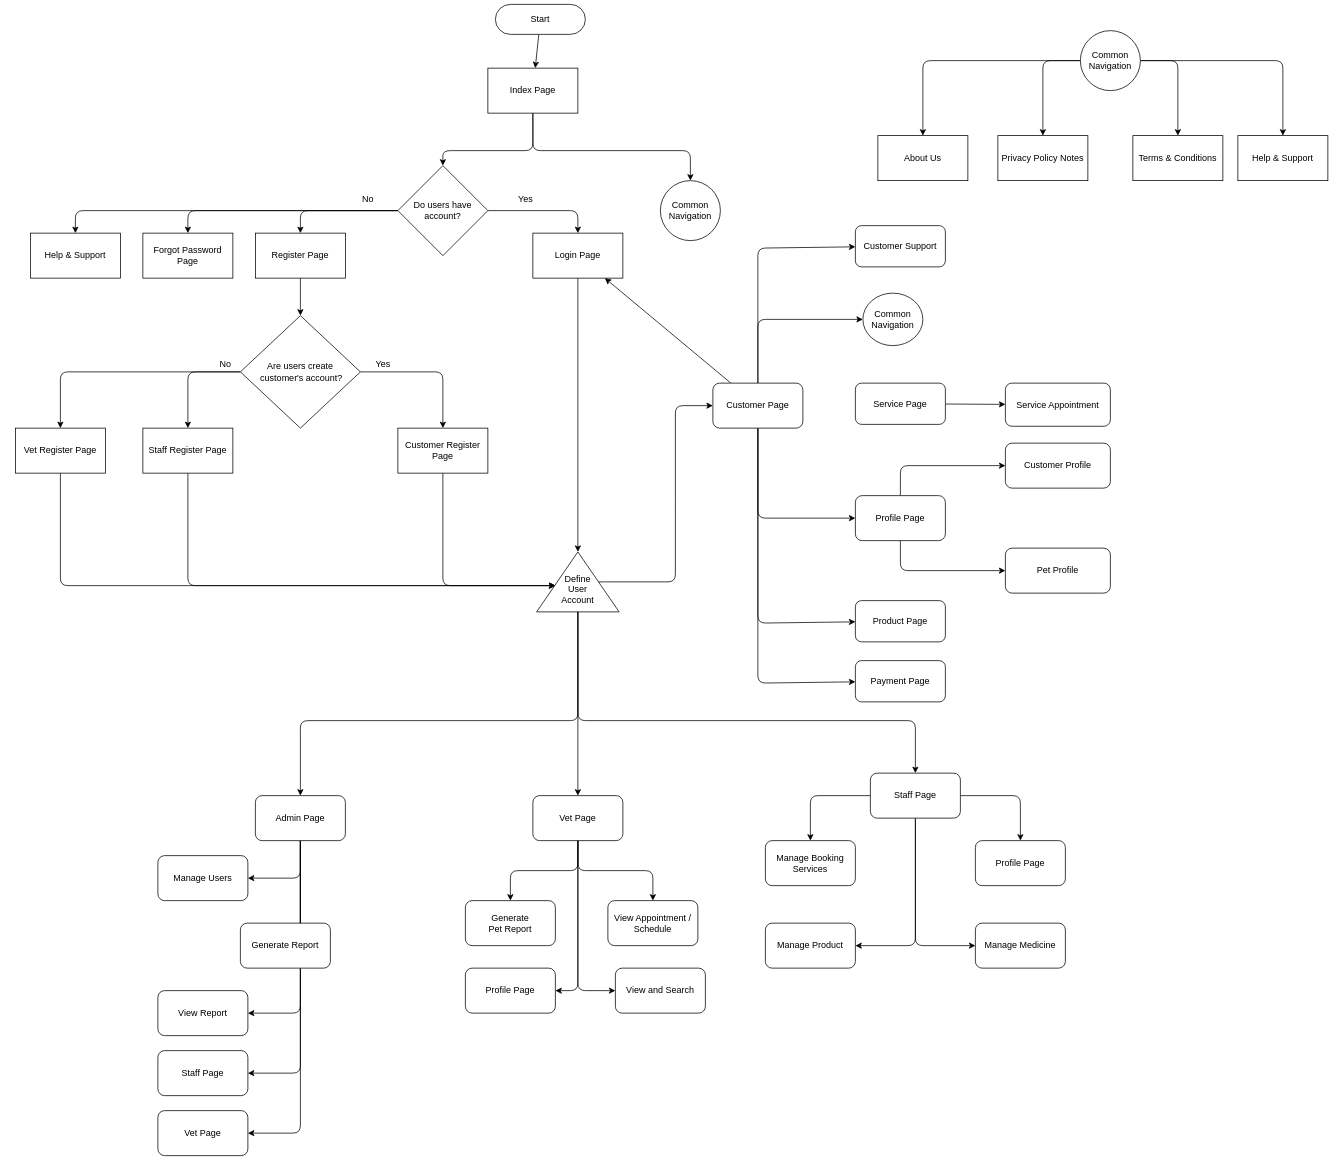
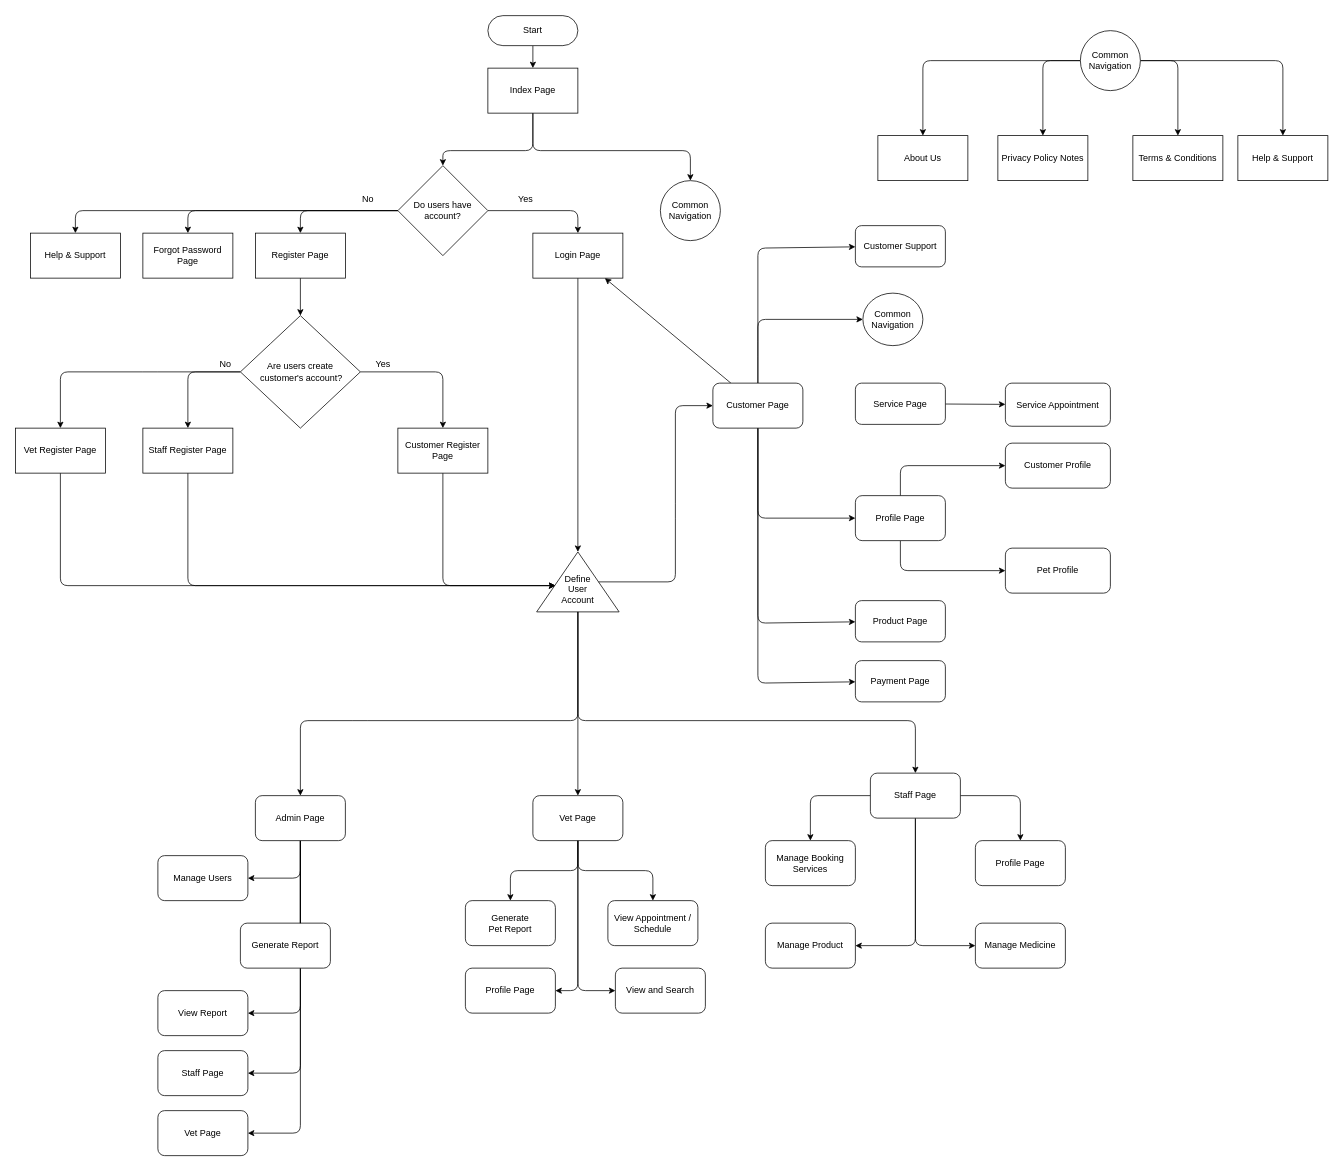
- <mxCell id="3" value="Start" style="rounded=1;whiteSpace=wrap;html=1;arcSize=50;" parent="1" vertex="1"><mxGeometry x="660" y="5" width="120" height="40" as="geometry" /></mxCell>
+ <mxCell id="3" value="Start" style="rounded=1;whiteSpace=wrap;html=1;arcSize=50;" parent="1" vertex="1"><mxGeometry x="650" y="20" width="120" height="40" as="geometry" /></mxCell>
